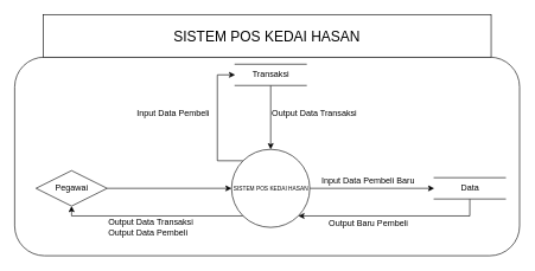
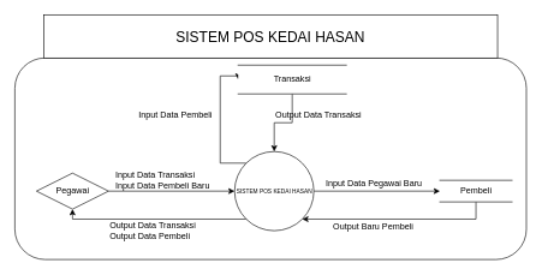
- <mxCell id="10" value="Transaksi" style="html=1;dashed=0;whitespace=wrap;shape=partialRectangle;right=0;left=0;" vertex="1" parent="1"><mxGeometry x="330" y="90" width="100" height="30" as="geometry" /></mxCell>
+ <mxCell id="10" value="Transaksi" style="html=1;dashed=0;whitespace=wrap;shape=partialRectangle;right=0;left=0;" vertex="1" parent="1"><mxGeometry x="330" y="90" width="150" height="40" as="geometry" /></mxCell>
+ <mxCell id="13" value="&lt;div style=&quot;text-align: left;&quot;&gt;&lt;span style=&quot;font-size: 12px; background-color: initial;&quot;&gt;Input Data Transaksi&lt;/span&gt;&lt;/div&gt;&lt;font style=&quot;font-size: 12px;&quot;&gt;&lt;div style=&quot;text-align: left;&quot;&gt;&lt;span style=&quot;background-color: initial;&quot;&gt;Input Data Pembeli Baru&lt;/span&gt;&lt;/div&gt;&lt;/font&gt;" style="text;html=1;align=center;verticalAlign=middle;resizable=0;points=[];autosize=1;strokeColor=none;fillColor=none;fontSize=8;" vertex="1" parent="1"><mxGeometry x="150" y="235" width="150" height="30" as="geometry" /></mxCell>
- <mxCell id="15" value="&lt;div style=&quot;&quot;&gt;&lt;span style=&quot;font-size: 12px; background-color: initial;&quot;&gt;Input Data Pembeli Baru&lt;/span&gt;&lt;/div&gt;" style="text;html=1;align=left;verticalAlign=middle;resizable=0;points=[];autosize=1;strokeColor=none;fillColor=none;fontSize=8;" vertex="1" parent="1"><mxGeometry x="450" y="245" width="150" height="20" as="geometry" /></mxCell>
+ <mxCell id="15" value="&lt;div style=&quot;&quot;&gt;&lt;span style=&quot;font-size: 12px; background-color: initial;&quot;&gt;Input Data Pegawai Baru&lt;/span&gt;&lt;/div&gt;" style="text;html=1;align=left;verticalAlign=middle;resizable=0;points=[];autosize=1;strokeColor=none;fillColor=none;fontSize=8;" vertex="1" parent="1"><mxGeometry x="450" y="245" width="150" height="20" as="geometry" /></mxCell>
- <mxCell id="12" value="Data" style="html=1;dashed=0;whitespace=wrap;shape=partialRectangle;right=0;left=0;" vertex="1" parent="1"><mxGeometry x="610" y="250" width="100" height="30" as="geometry" /></mxCell>
+ <mxCell id="12" value="Pembeli" style="html=1;dashed=0;whitespace=wrap;shape=partialRectangle;right=0;left=0;" vertex="1" parent="1"><mxGeometry x="610" y="250" width="100" height="30" as="geometry" /></mxCell>
